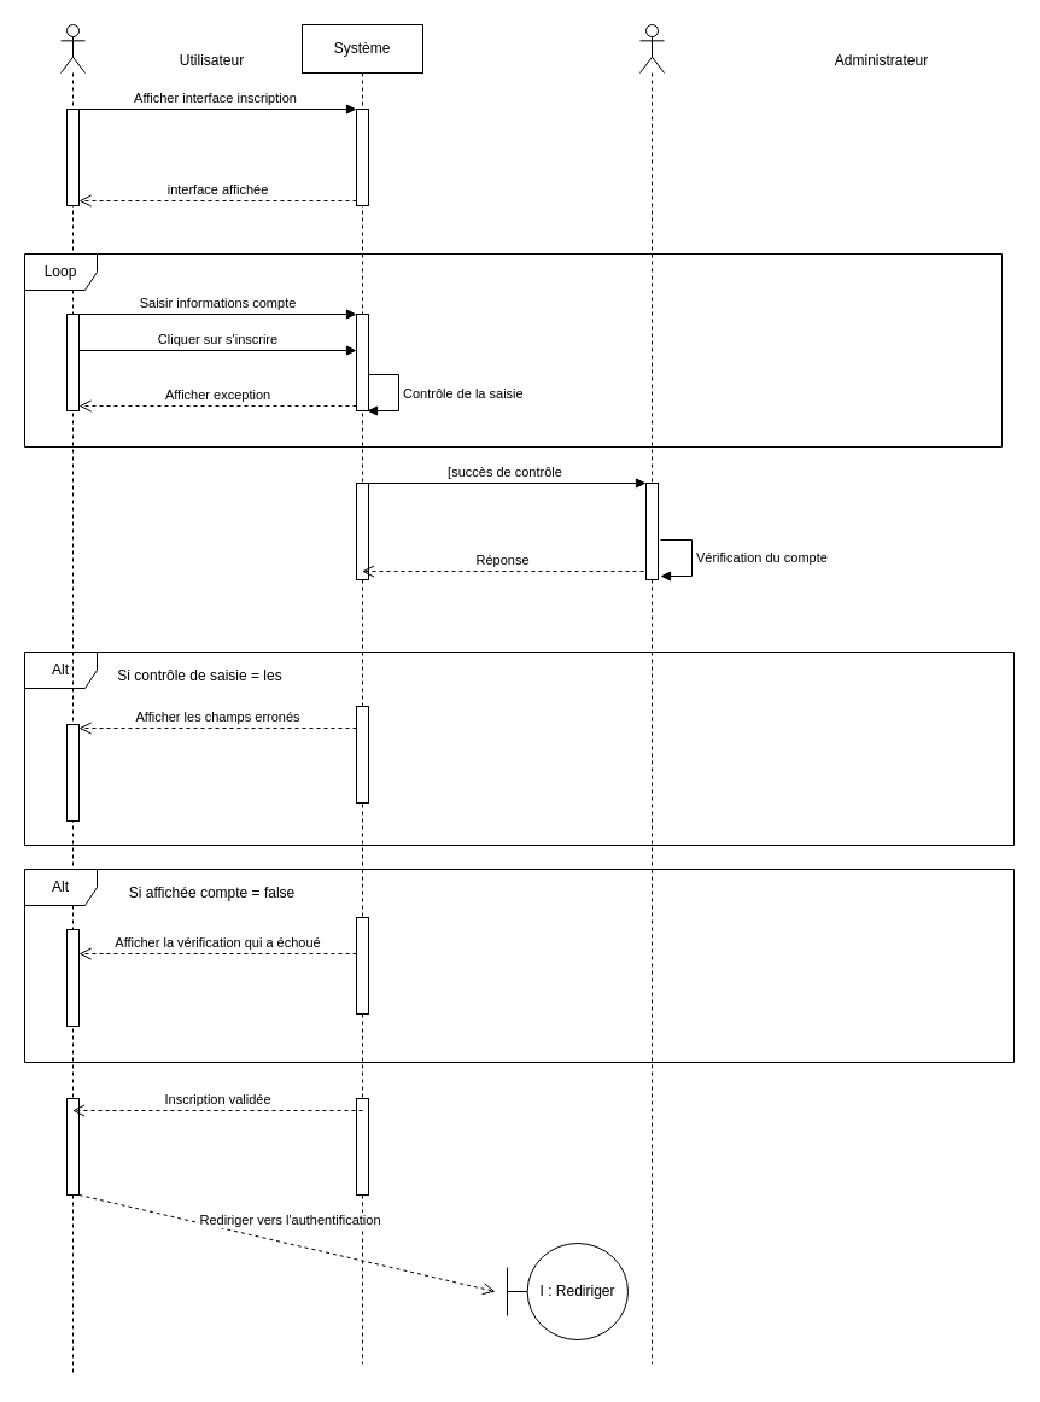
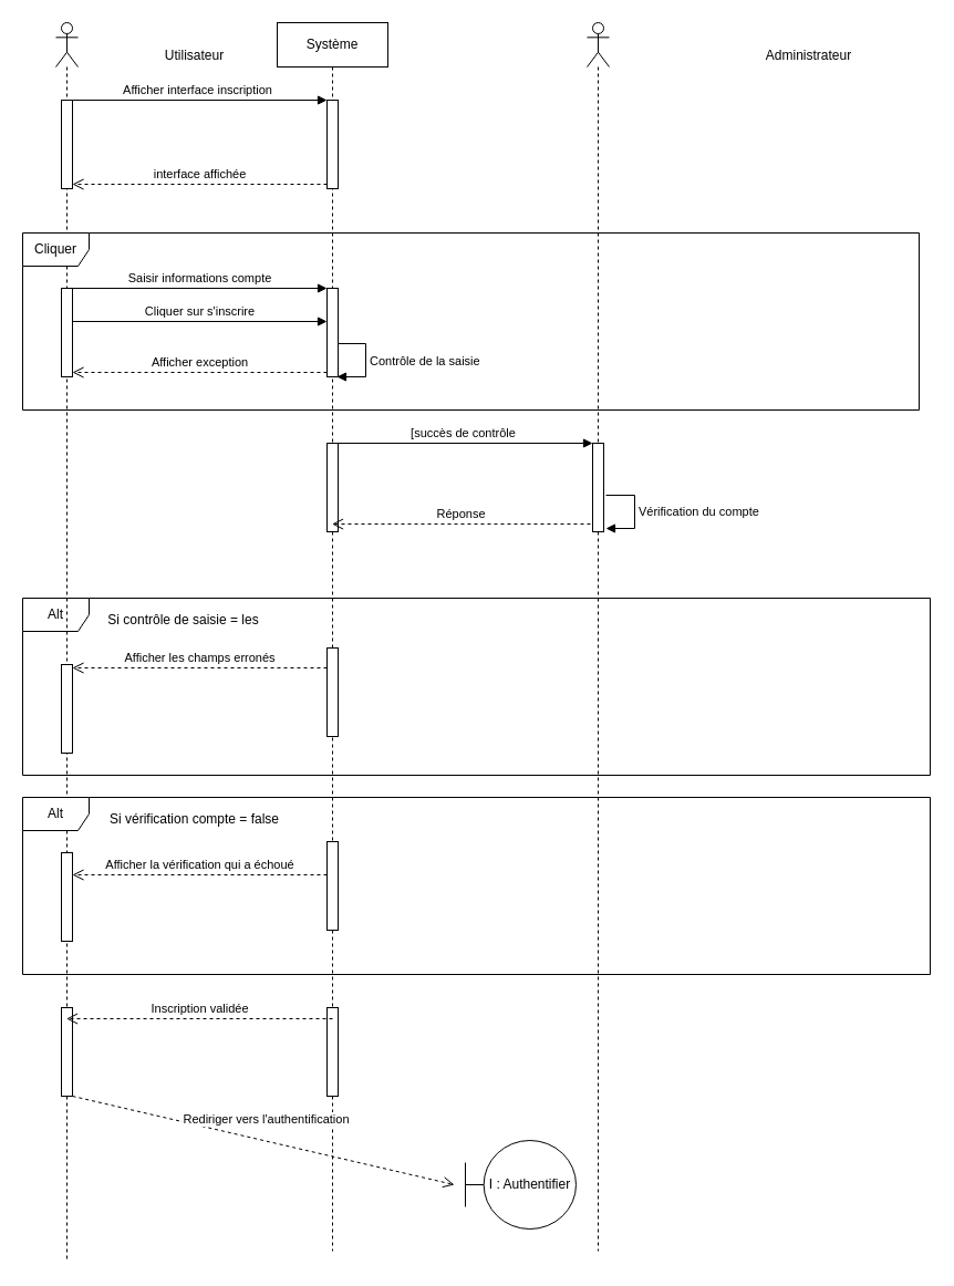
- <mxCell id="18" value="&lt;div&gt;Loop&lt;/div&gt;" style="shape=umlFrame;whiteSpace=wrap;html=1;" vertex="1" parent="1"><mxGeometry y="210" width="810" height="160" as="geometry" x="20" /></mxCell>
+ <mxCell id="18" value="&lt;div&gt;Cliquer&lt;/div&gt;" style="shape=umlFrame;whiteSpace=wrap;html=1;" vertex="1" parent="1"><mxGeometry y="210" width="810" height="160" as="geometry" x="20" /></mxCell>
- <mxCell id="32" value="Si affichée compte = false" style="text;html=1;align=center;verticalAlign=middle;resizable=0;points=[];autosize=1;" vertex="1" parent="1"><mxGeometry x="90" y="730" width="170" height="20" as="geometry" /></mxCell>
+ <mxCell id="32" value="Si vérification compte = false" style="text;html=1;align=center;verticalAlign=middle;resizable=0;points=[];autosize=1;" vertex="1" parent="1"><mxGeometry x="90" y="730" width="170" height="20" as="geometry" /></mxCell>
- <mxCell id="37" value="I : Rediriger" style="shape=umlBoundary;whiteSpace=wrap;html=1;" vertex="1" parent="1"><mxGeometry x="420" y="1030" width="100" height="80" as="geometry" /></mxCell>
+ <mxCell id="37" value="I : Authentifier" style="shape=umlBoundary;whiteSpace=wrap;html=1;" vertex="1" parent="1"><mxGeometry x="420" y="1030" width="100" height="80" as="geometry" /></mxCell>
